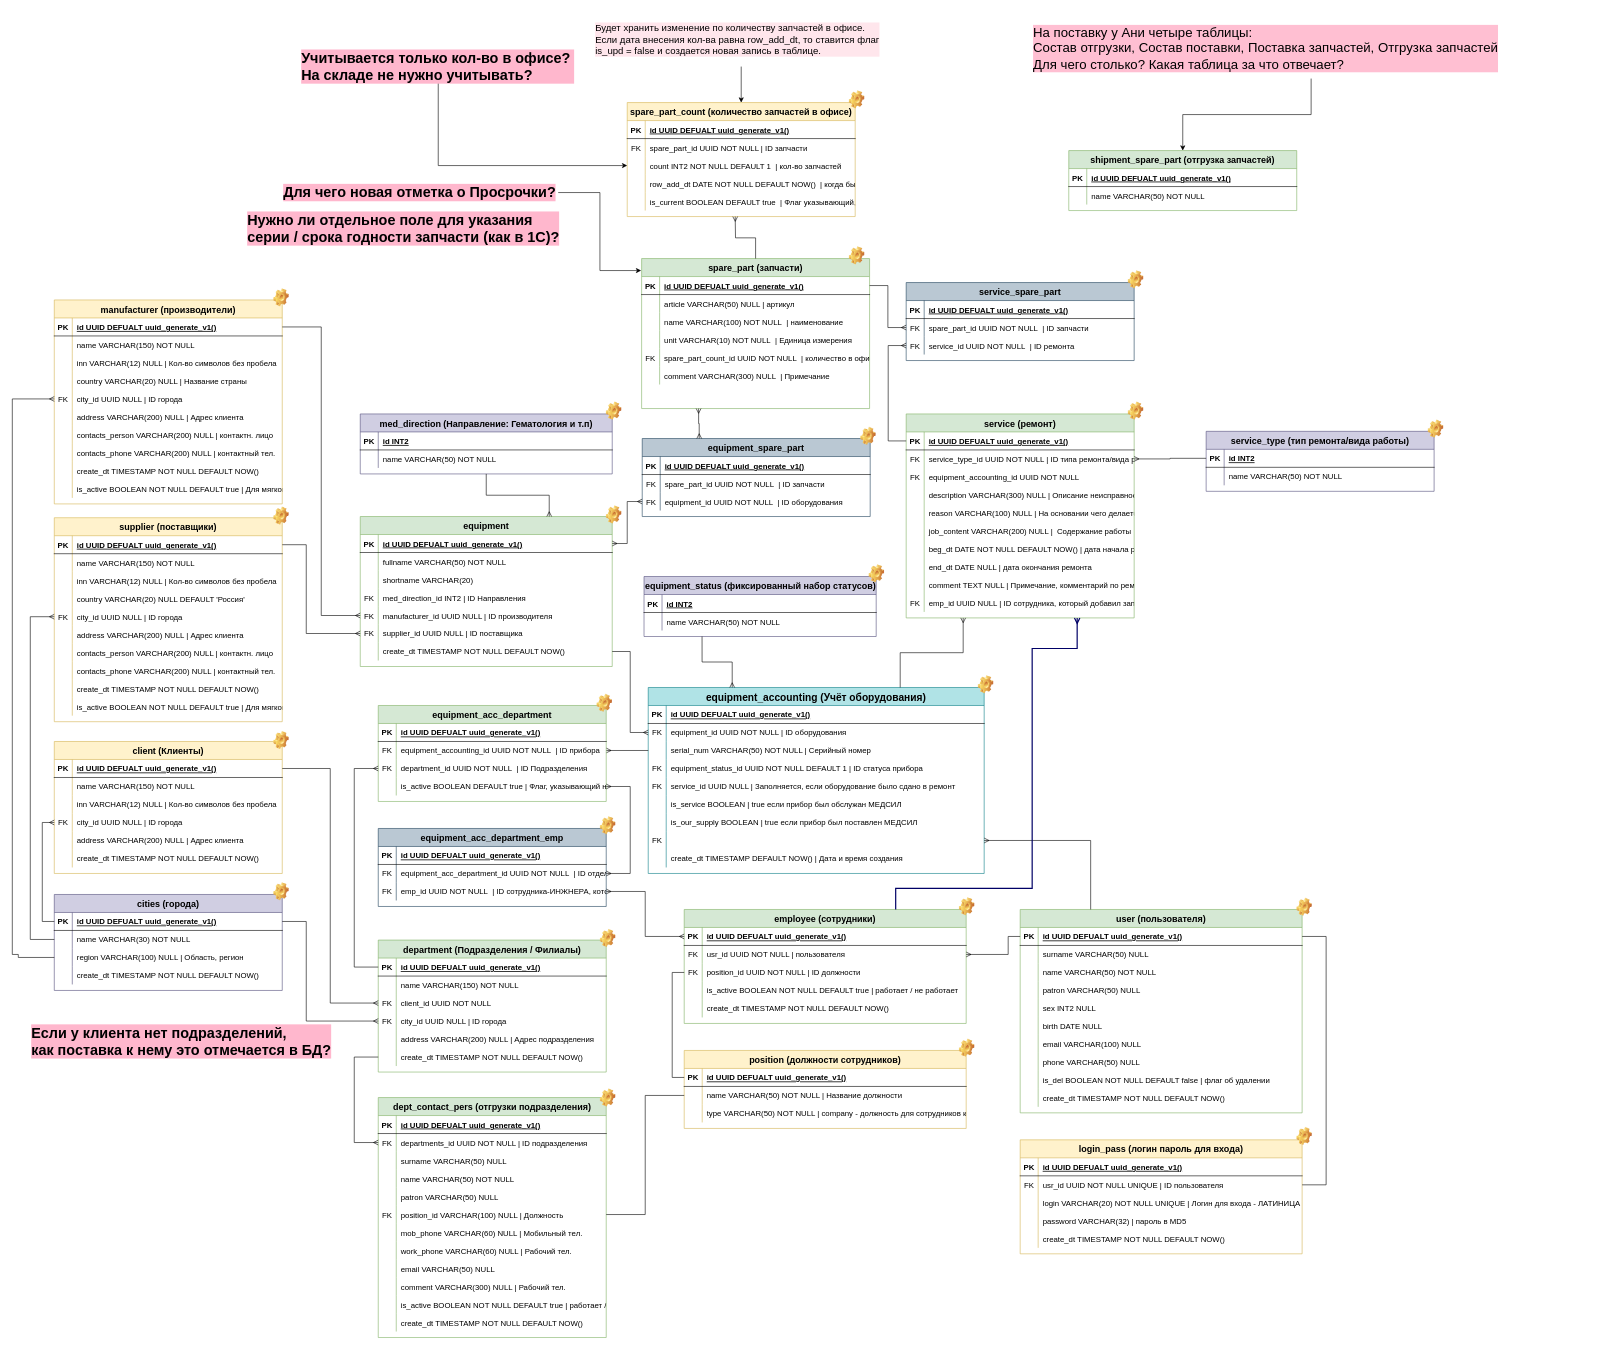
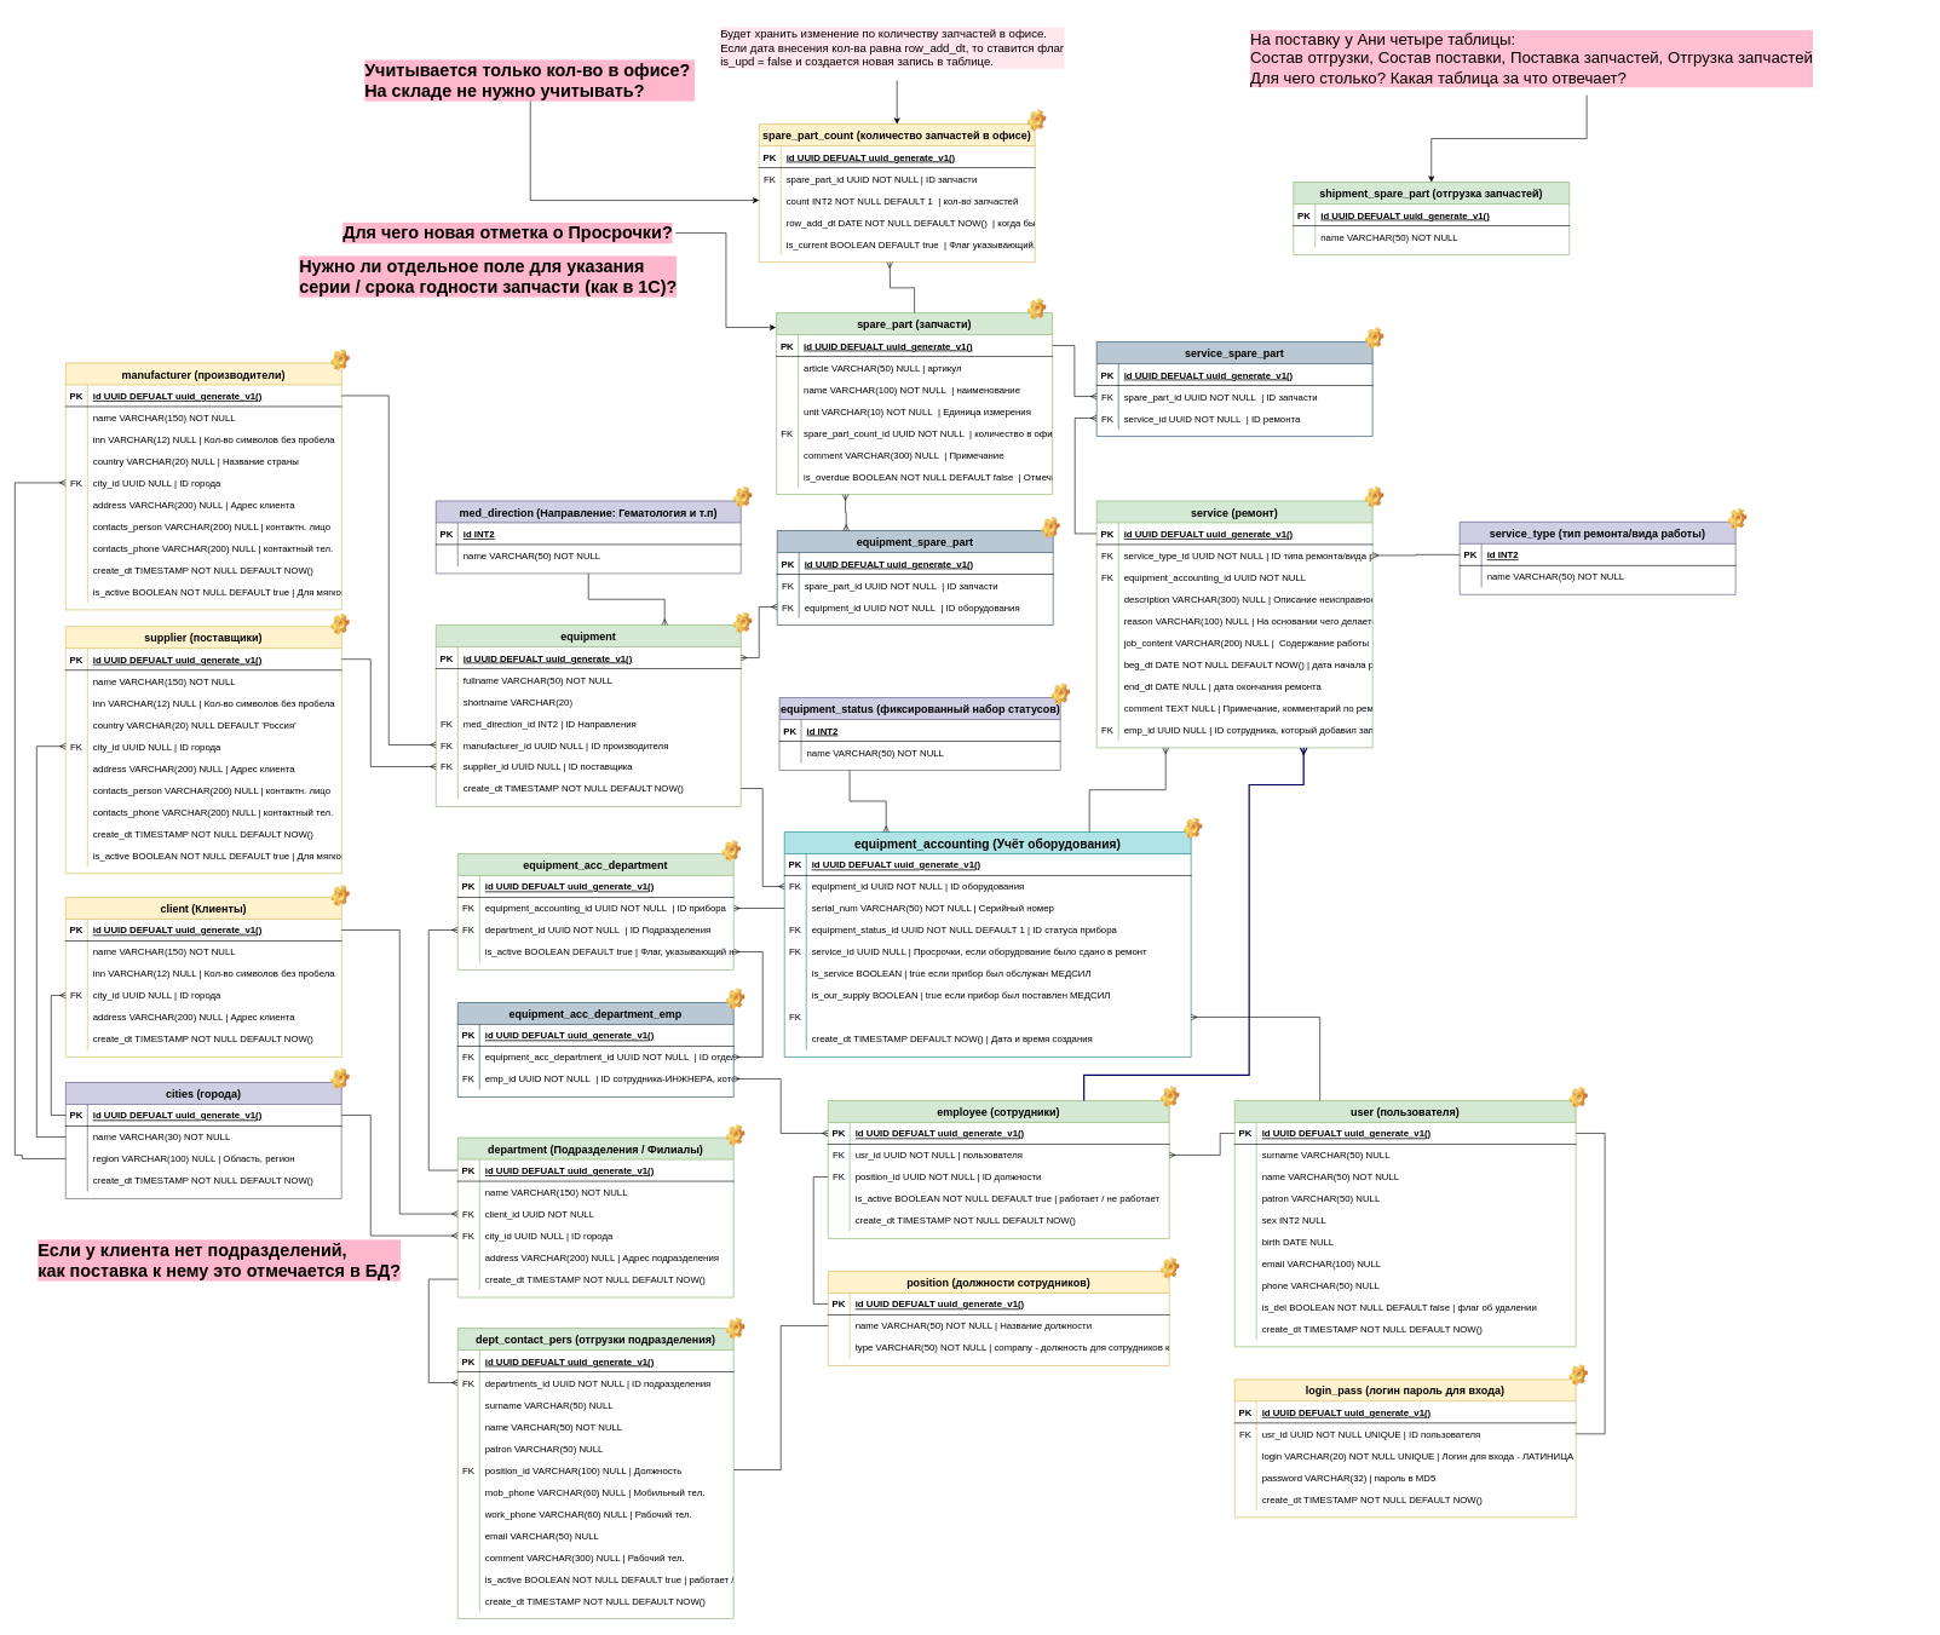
+ <mxCell id="299" value="is_overdue BOOLEAN NOT NULL DEFAULT false  | Отмечается когда запчасть просрочилась" style="shape=partialRectangle;overflow=hidden;connectable=0;fillColor=none;top=0;left=0;bottom=0;right=0;align=left;spacingLeft=6;fontSize=13;" parent="297" vertex="1"><mxGeometry x="30" width="350" height="30" as="geometry"><mxRectangle width="350" height="30" as="alternateBounds" /></mxGeometry></mxCell>
- <mxCell id="39" value="service_id UUID NULL | Заполняется, если оборудование было сдано в ремонт" style="shape=partialRectangle;overflow=hidden;connectable=0;fillColor=none;top=0;left=0;bottom=0;right=0;align=left;spacingLeft=6;fontSize=13;" parent="37" vertex="1"><mxGeometry x="30" width="530" height="30" as="geometry"><mxRectangle width="530" height="30" as="alternateBounds" /></mxGeometry></mxCell>
+ <mxCell id="39" value="service_id UUID NULL | Просрочки, если оборудование было сдано в ремонт" style="shape=partialRectangle;overflow=hidden;connectable=0;fillColor=none;top=0;left=0;bottom=0;right=0;align=left;spacingLeft=6;fontSize=13;" parent="37" vertex="1"><mxGeometry x="30" width="530" height="30" as="geometry"><mxRectangle width="530" height="30" as="alternateBounds" /></mxGeometry></mxCell>
